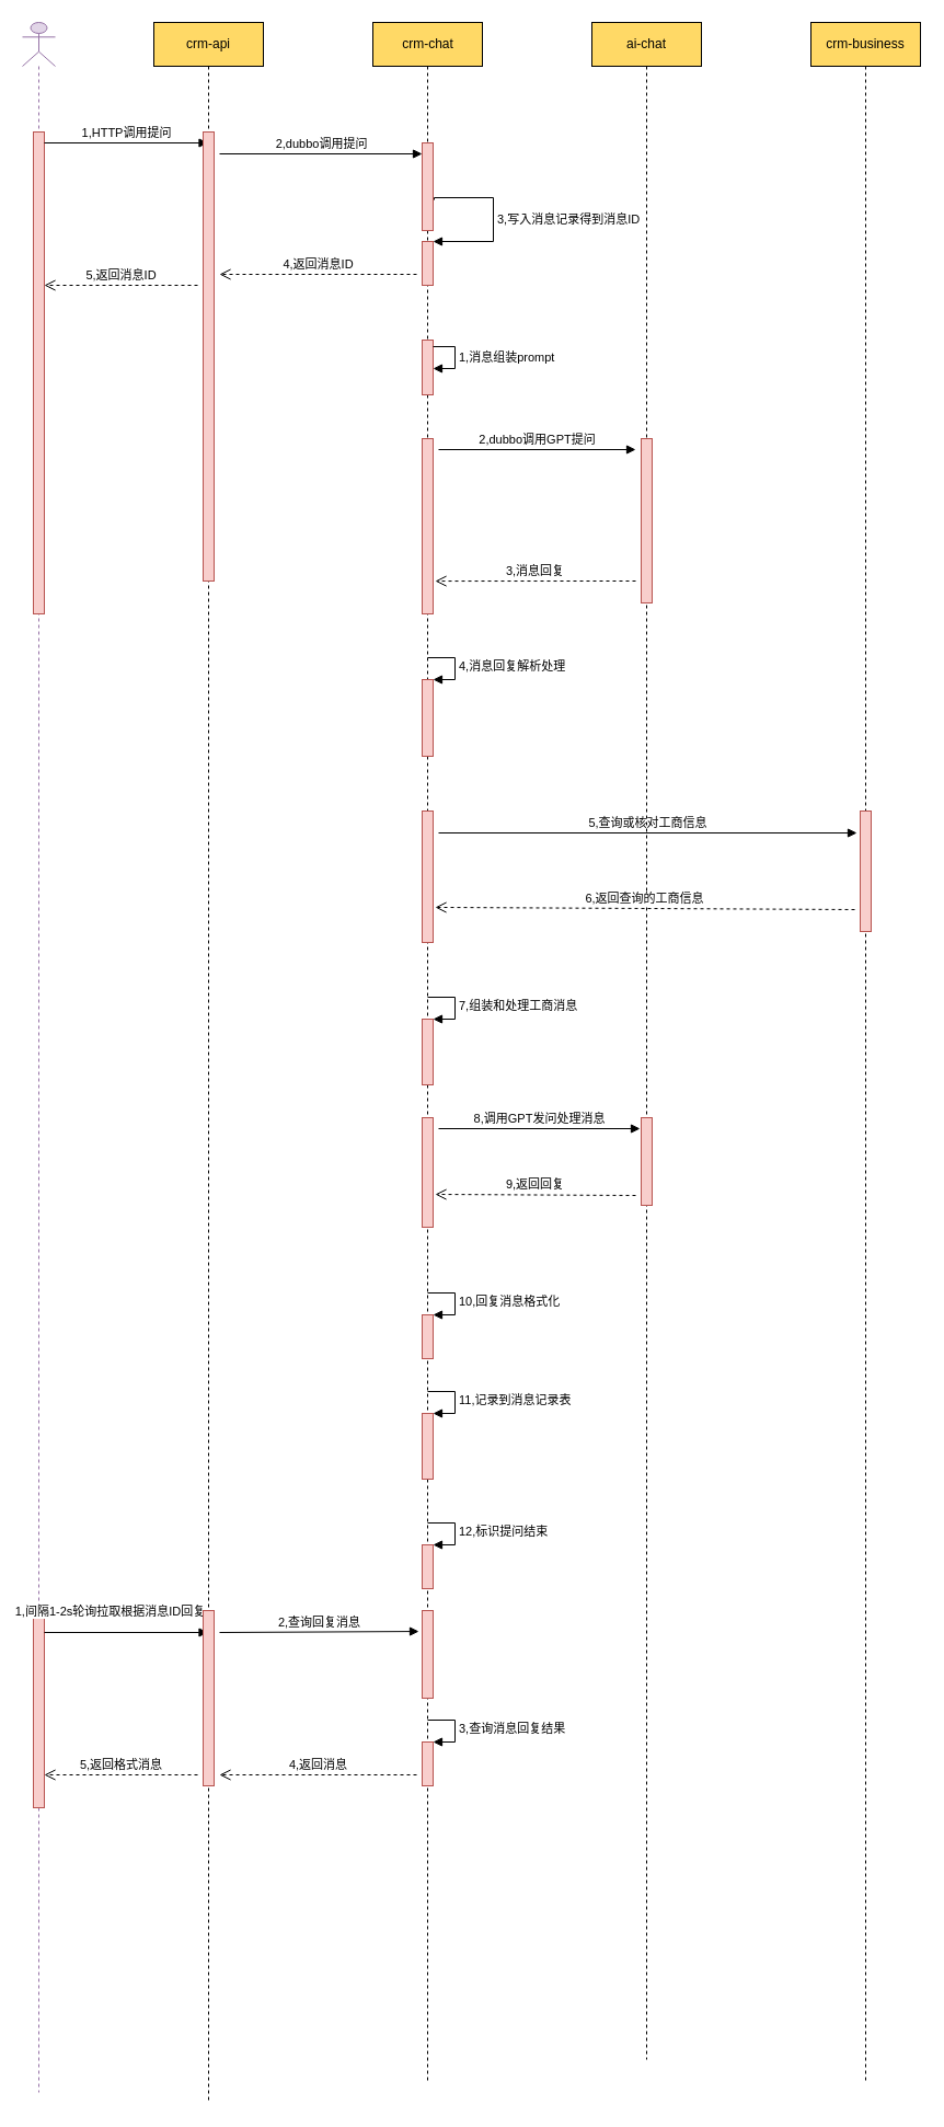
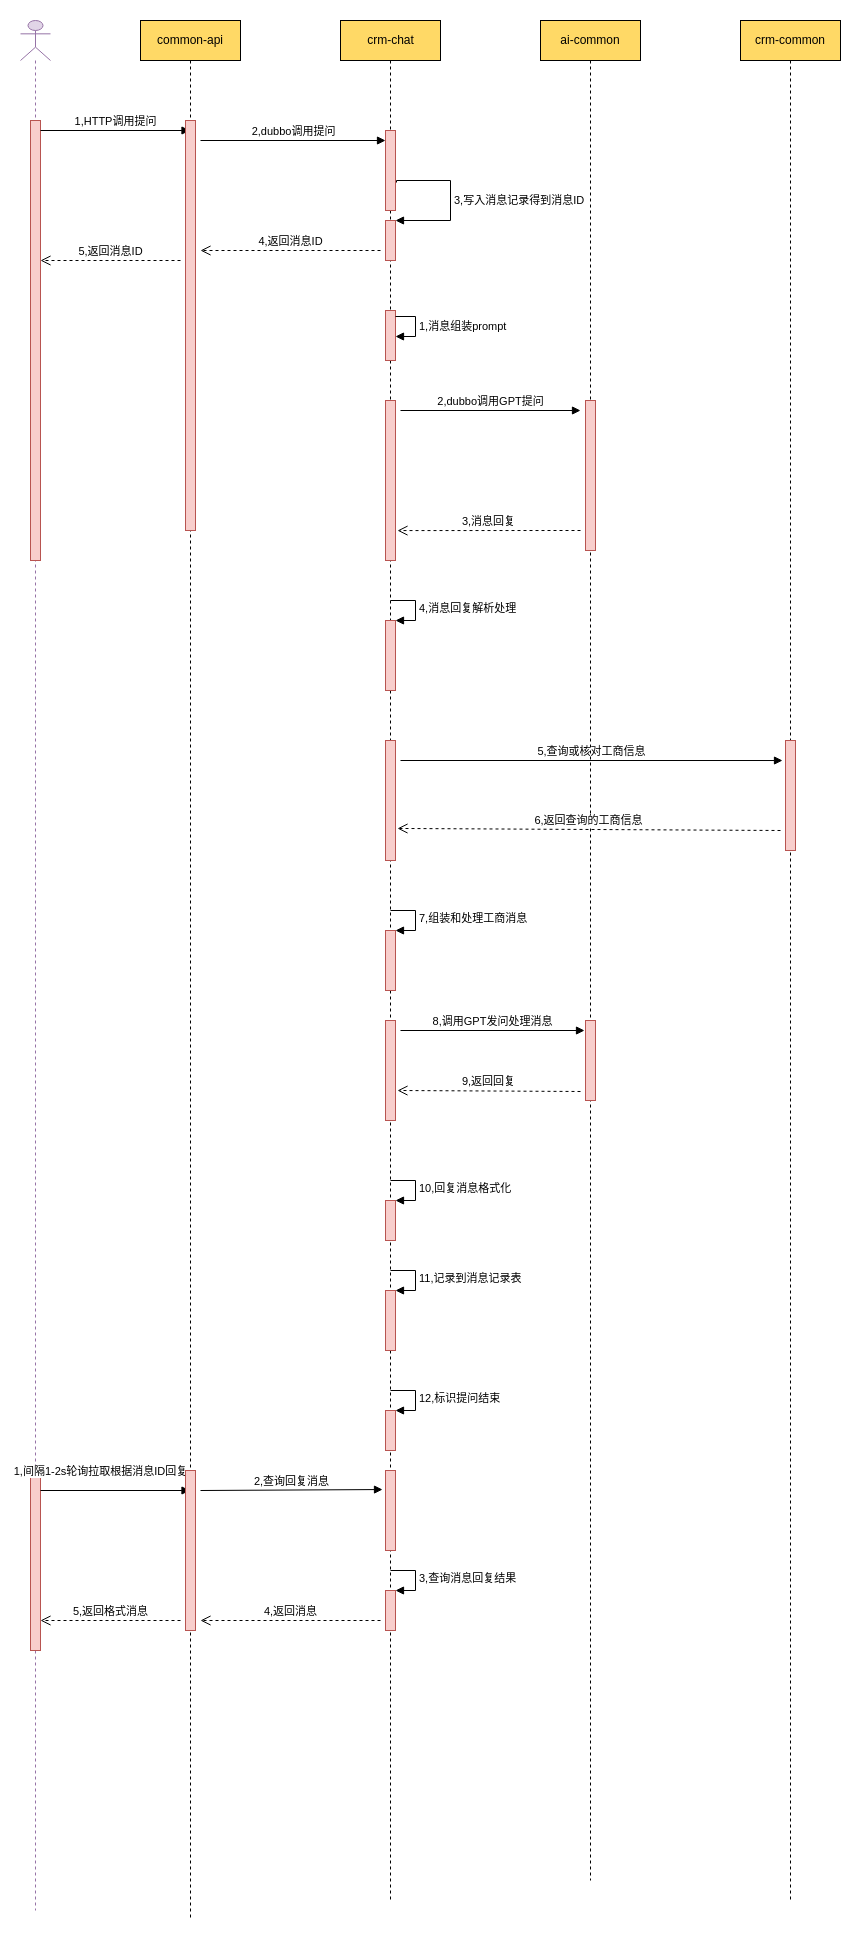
- <mxCell id="7" value="crm-api" style="shape=umlLifeline;perimeter=lifelinePerimeter;whiteSpace=wrap;html=1;container=1;collapsible=0;recursiveResize=0;outlineConnect=0;fillColor=#FFD966;" parent="1" vertex="1"><mxGeometry x="140" y="20" width="100" height="1900" as="geometry" /></mxCell>
+ <mxCell id="7" value="common-api" style="shape=umlLifeline;perimeter=lifelinePerimeter;whiteSpace=wrap;html=1;container=1;collapsible=0;recursiveResize=0;outlineConnect=0;fillColor=#FFD966;" parent="1" vertex="1"><mxGeometry x="140" y="20" width="100" height="1900" as="geometry" /></mxCell>
- <mxCell id="37" value="ai-chat" style="shape=umlLifeline;perimeter=lifelinePerimeter;whiteSpace=wrap;html=1;container=1;collapsible=0;recursiveResize=0;outlineConnect=0;fillColor=#FFD966;" parent="1" vertex="1"><mxGeometry x="540" y="20" width="100" height="1860" as="geometry" /></mxCell>
+ <mxCell id="37" value="ai-common" style="shape=umlLifeline;perimeter=lifelinePerimeter;whiteSpace=wrap;html=1;container=1;collapsible=0;recursiveResize=0;outlineConnect=0;fillColor=#FFD966;" parent="1" vertex="1"><mxGeometry x="540" y="20" width="100" height="1860" as="geometry" /></mxCell>
- <mxCell id="43" value="crm-business" style="shape=umlLifeline;perimeter=lifelinePerimeter;whiteSpace=wrap;html=1;container=1;collapsible=0;recursiveResize=0;outlineConnect=0;fillColor=#FFD966;" parent="1" vertex="1"><mxGeometry x="740" y="20" width="100" height="1880" as="geometry" /></mxCell>
+ <mxCell id="43" value="crm-common" style="shape=umlLifeline;perimeter=lifelinePerimeter;whiteSpace=wrap;html=1;container=1;collapsible=0;recursiveResize=0;outlineConnect=0;fillColor=#FFD966;" parent="1" vertex="1"><mxGeometry x="740" y="20" width="100" height="1880" as="geometry" /></mxCell>
